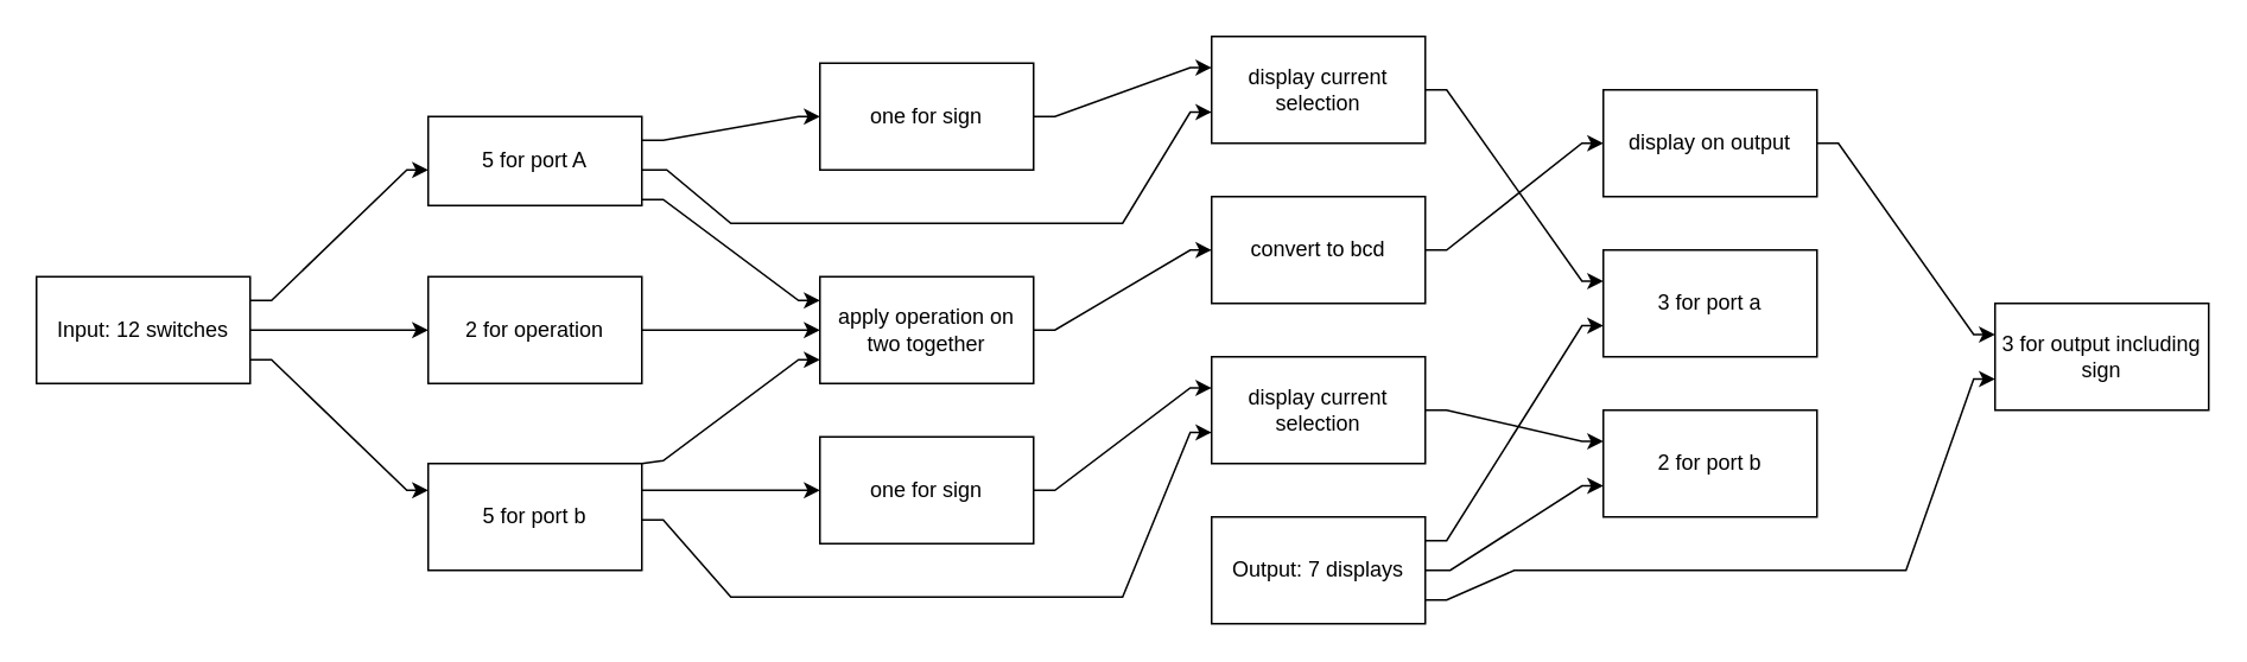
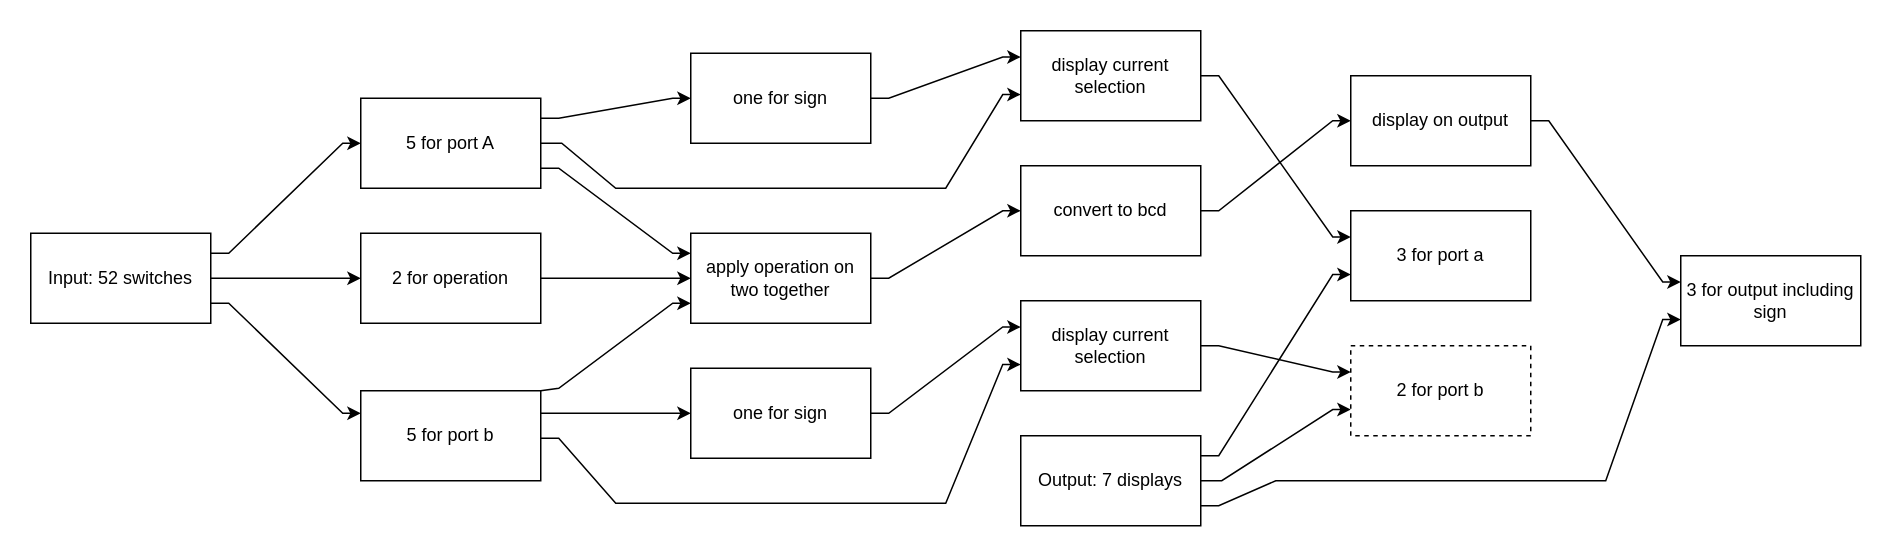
- <mxCell id="13" value="5 for port A" style="rounded=0;whiteSpace=wrap;html=1;" parent="1" vertex="1"><mxGeometry x="240" y="65" width="120" height="50" as="geometry" /></mxCell>
+ <mxCell id="13" value="5 for port A" style="rounded=0;whiteSpace=wrap;html=1;" parent="1" vertex="1"><mxGeometry x="240" y="65" width="120" height="60" as="geometry" /></mxCell>
- <mxCell id="5" value="Input: 12 switches" style="rounded=0;whiteSpace=wrap;html=1;" parent="1" vertex="1"><mxGeometry y="155" width="120" height="60" as="geometry" x="20" /></mxCell>
+ <mxCell id="5" value="Input: 52 switches" style="rounded=0;whiteSpace=wrap;html=1;" parent="1" vertex="1"><mxGeometry y="155" width="120" height="60" as="geometry" x="20" /></mxCell>
- <mxCell id="23" value="2 for port b" style="rounded=0;whiteSpace=wrap;html=1;" parent="1" vertex="1"><mxGeometry x="900" y="230" width="120" height="60" as="geometry" /></mxCell>
+ <mxCell id="23" value="2 for port b" style="rounded=0;whiteSpace=wrap;html=1;dashed=1;" parent="1" vertex="1"><mxGeometry x="900" y="230" width="120" height="60" as="geometry" /></mxCell>
